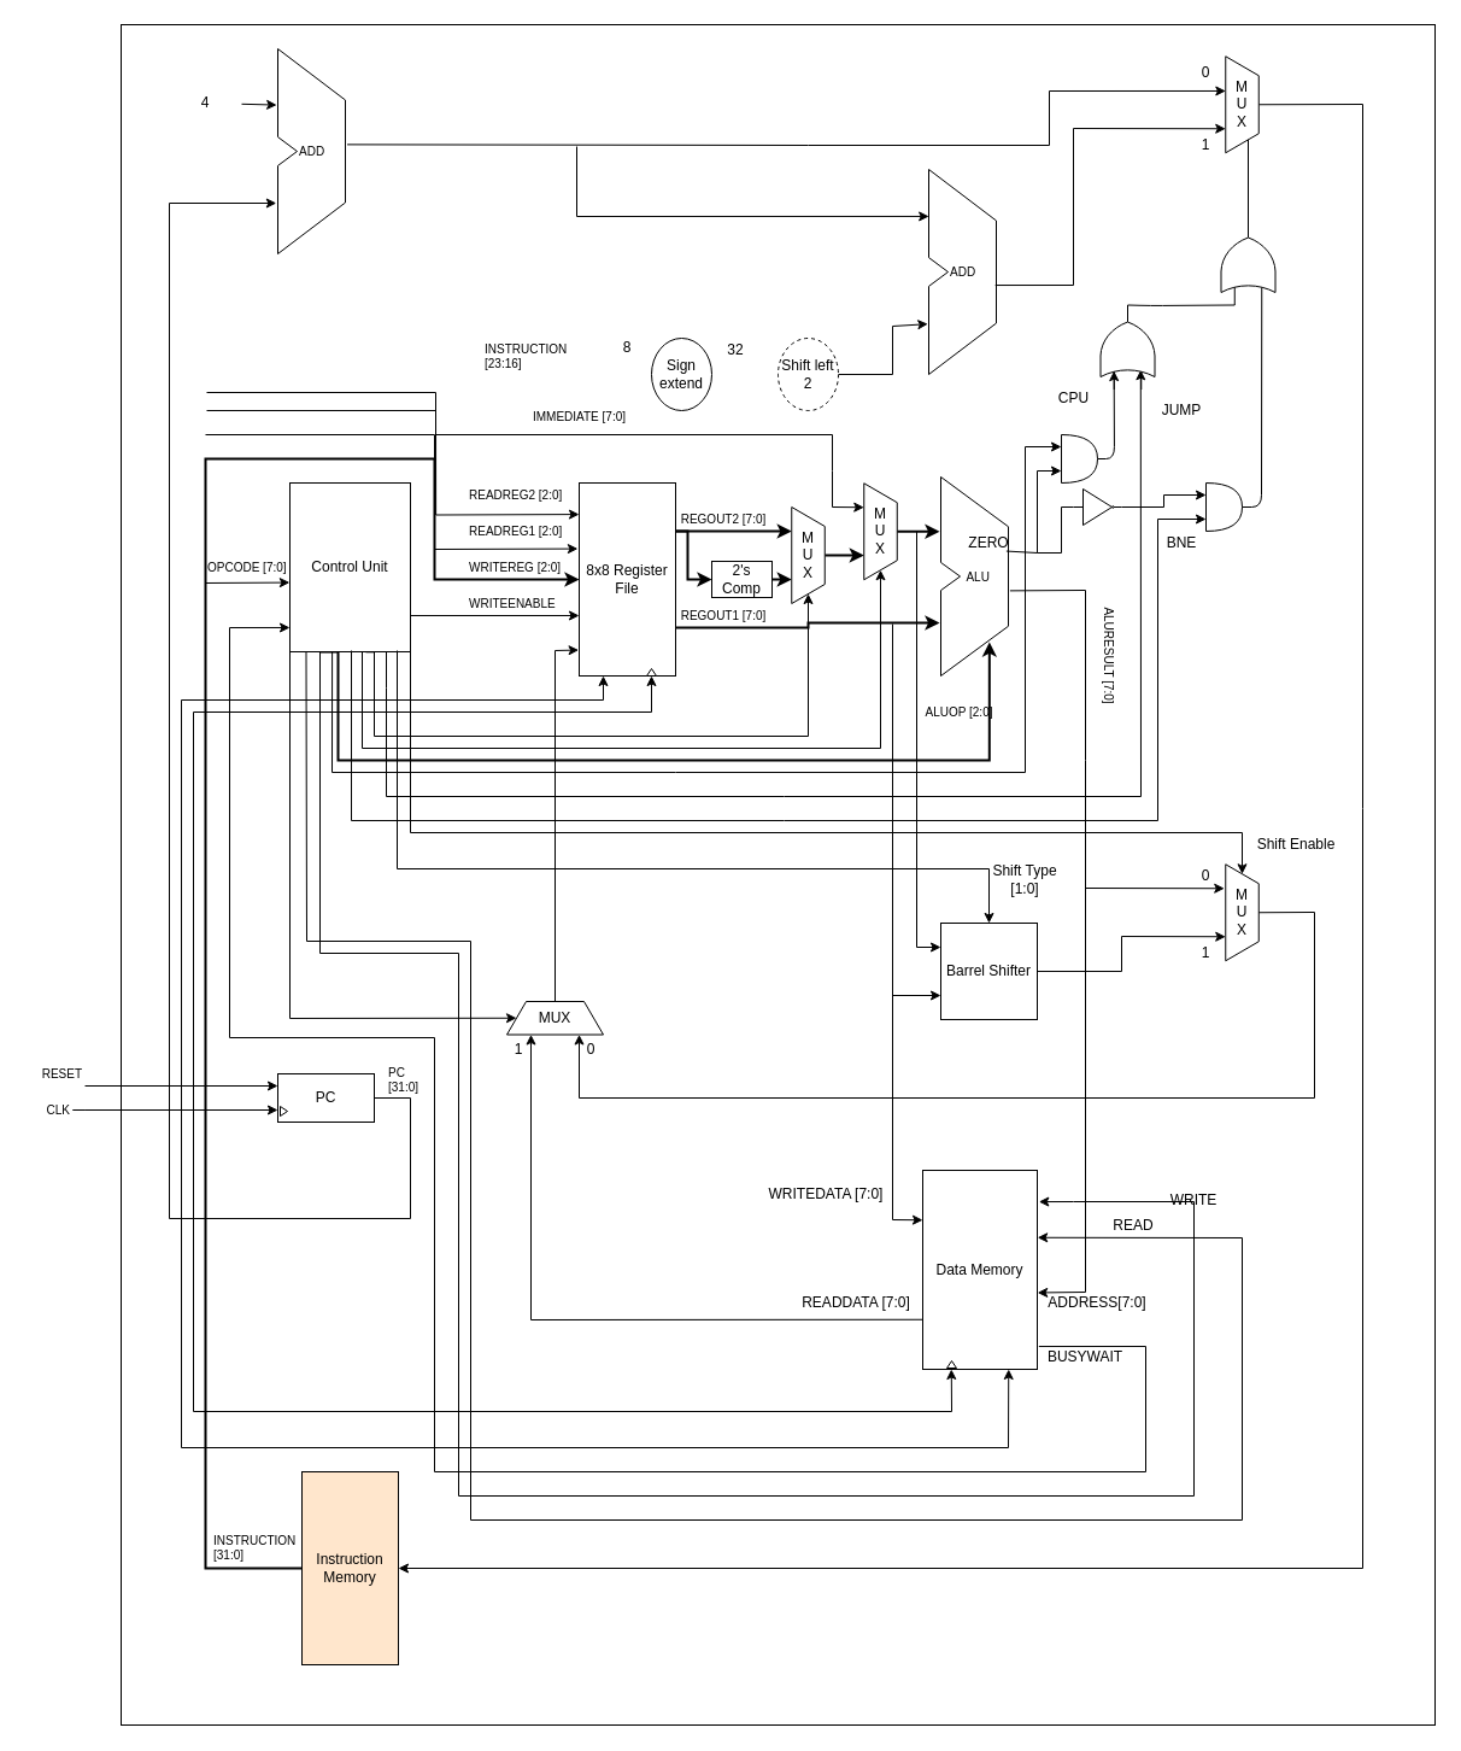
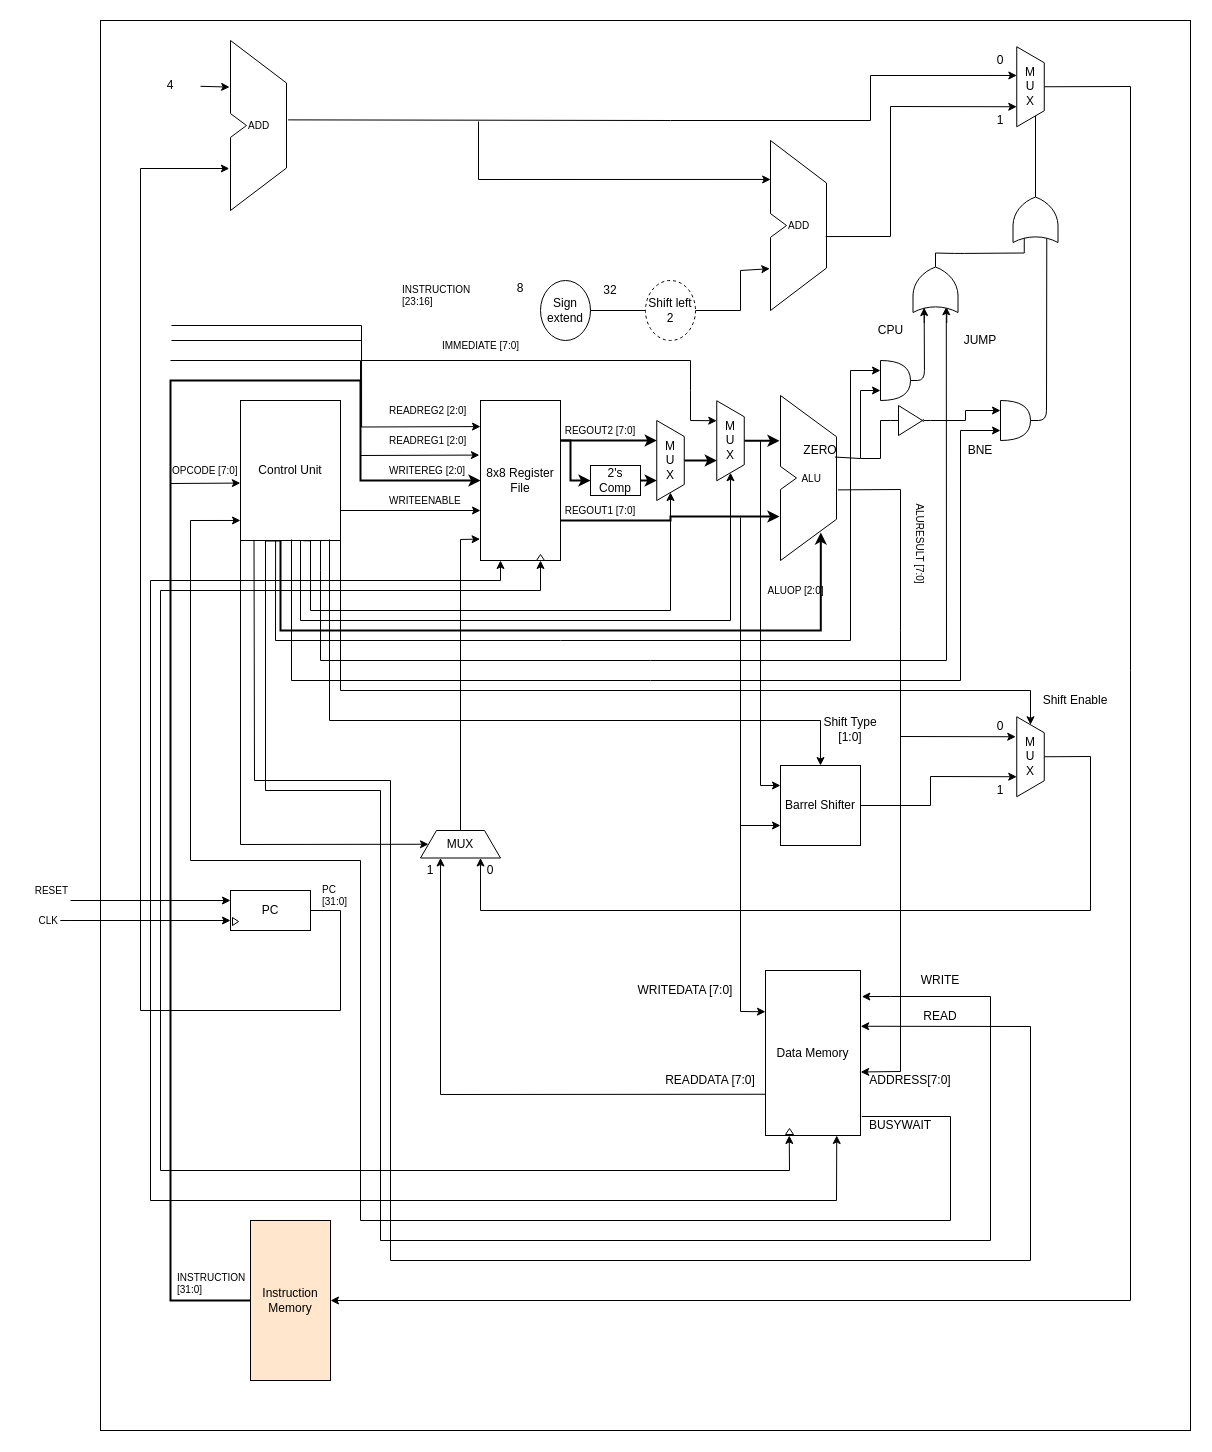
+ <mxCell id="54" value="" style="endArrow=none;html=1;rounded=0;jumpStyle=none;entryX=0;entryY=0.5;entryDx=0;entryDy=0;startArrow=none;exitX=1;exitY=0.5;exitDx=0;exitDy=0;" parent="1" source="52" target="53" edge="1"><mxGeometry width="50" height="50" relative="1" as="geometry"><mxPoint x="590" y="310" as="sourcePoint" /><mxPoint x="769.28" y="268.18" as="targetPoint" /><Array as="points" /></mxGeometry></mxCell>
- <mxCell id="109" value="WRITE" style="text;html=1;strokeColor=none;fillColor=none;align=center;verticalAlign=middle;whiteSpace=wrap;rounded=0;" parent="1" vertex="1"><mxGeometry x="970" y="985" width="40" height="20" as="geometry" /></mxCell>
+ <mxCell id="109" value="WRITE" style="text;html=1;strokeColor=none;fillColor=none;align=center;verticalAlign=middle;whiteSpace=wrap;rounded=0;" parent="1" vertex="1"><mxGeometry x="920" y="970" width="40" height="20" as="geometry" /></mxCell>
